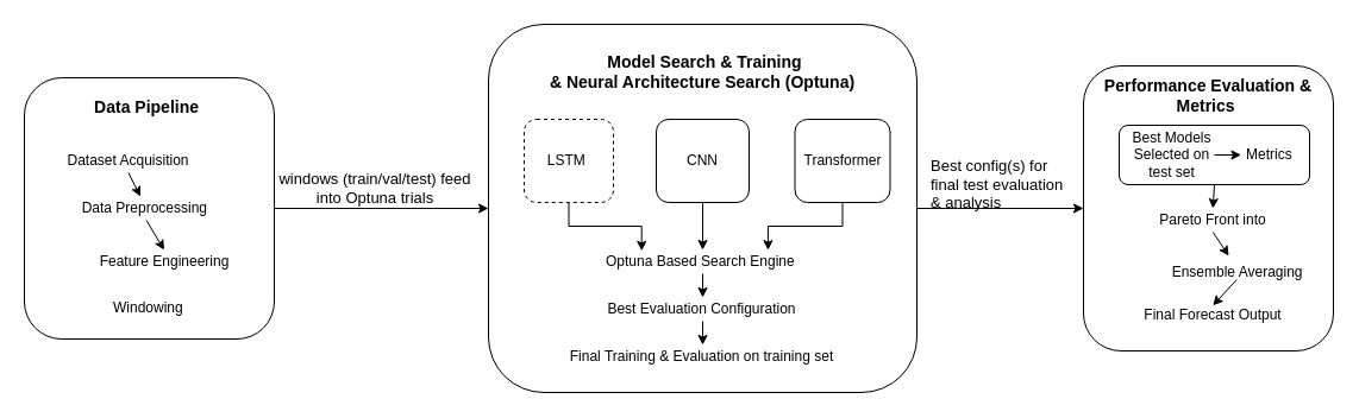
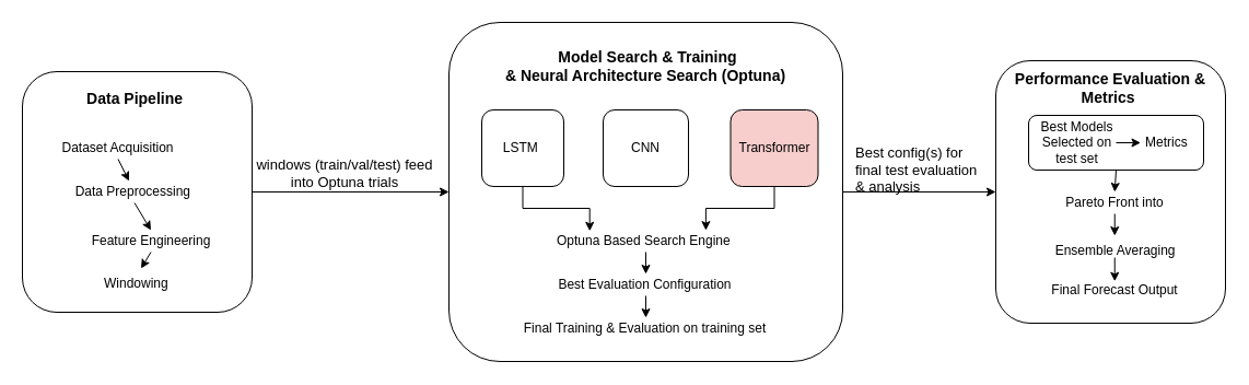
- <mxCell id="21" value="LSTM&amp;nbsp;" style="rounded=1;whiteSpace=wrap;html=1;dashed=1;" vertex="1" parent="1"><mxGeometry x="440" y="100" width="75" height="70" as="geometry" /></mxCell>
+ <mxCell id="21" value="LSTM&amp;nbsp;" style="rounded=1;whiteSpace=wrap;html=1;" vertex="1" parent="1"><mxGeometry x="440" y="100" width="75" height="70" as="geometry" /></mxCell>
- <mxCell id="23" value="Transformer" style="rounded=1;whiteSpace=wrap;html=1;" vertex="1" parent="1"><mxGeometry x="667.5" y="100" width="80" height="70" as="geometry" /></mxCell>
+ <mxCell id="23" value="Transformer" style="rounded=1;whiteSpace=wrap;html=1;fillColor=#f8cecc;" vertex="1" parent="1"><mxGeometry x="667.5" y="100" width="80" height="70" as="geometry" /></mxCell>
- <mxCell id="27" style="edgeStyle=orthogonalEdgeStyle;rounded=0;orthogonalLoop=1;jettySize=auto;html=1;entryX=0.5;entryY=0;entryDx=0;entryDy=0;" edge="1" parent="1" source="22" target="24"><mxGeometry relative="1" as="geometry"><mxPoint x="590" y="190" as="targetPoint" /></mxGeometry></mxCell>
- <mxCell id="20" value="&amp;nbsp; Ensemble Averaging" style="text;whiteSpace=wrap;html=1;" vertex="1" parent="1"><mxGeometry x="976.25" y="215" width="125" height="20" as="geometry" /></mxCell>
+ <mxCell id="20" value="&amp;nbsp; Ensemble Averaging" style="text;whiteSpace=wrap;html=1;" vertex="1" parent="1"><mxGeometry x="956.25" y="215" width="125" height="20" as="geometry" /></mxCell>
+ <mxCell id="38" value="" style="endArrow=classic;html=1;rounded=0;exitX=0.5;exitY=1;exitDx=0;exitDy=0;" edge="1" parent="1" source="8" target="9"><mxGeometry width="50" height="50" relative="1" as="geometry"><mxPoint x="250" y="215" as="sourcePoint" /><mxPoint x="250" y="235" as="targetPoint" /></mxGeometry></mxCell>
